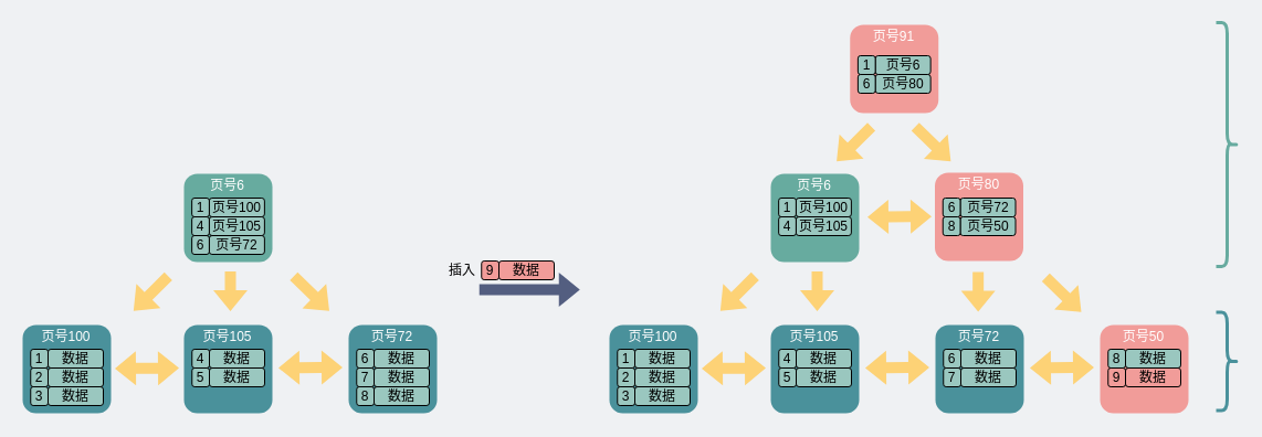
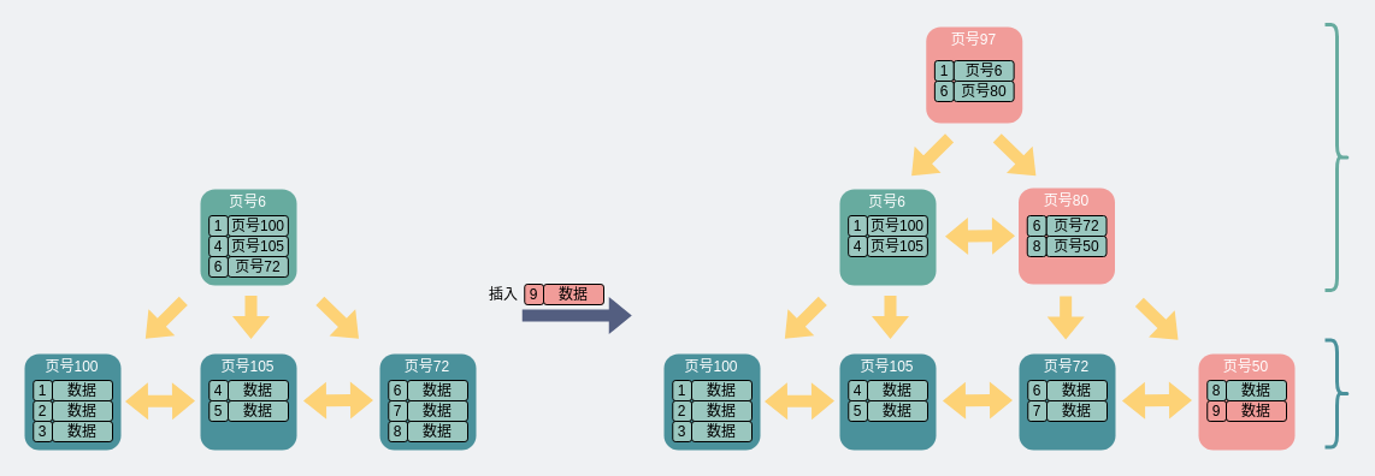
- <mxCell id="93" value="&lt;font color=&quot;#ffffff&quot;&gt;页号91&lt;/font&gt;" style="text;html=1;strokeColor=none;fillColor=none;align=center;verticalAlign=middle;whiteSpace=wrap;rounded=0;dashed=1;fontColor=#535E80;" parent="1" vertex="1"><mxGeometry x="780.75" y="22" width="55" height="22" as="geometry" /></mxCell>
+ <mxCell id="93" value="&lt;font color=&quot;#ffffff&quot;&gt;页号97&lt;/font&gt;" style="text;html=1;strokeColor=none;fillColor=none;align=center;verticalAlign=middle;whiteSpace=wrap;rounded=0;dashed=1;fontColor=#535E80;" parent="1" vertex="1"><mxGeometry x="780.75" y="22" width="55" height="22" as="geometry" /></mxCell>
